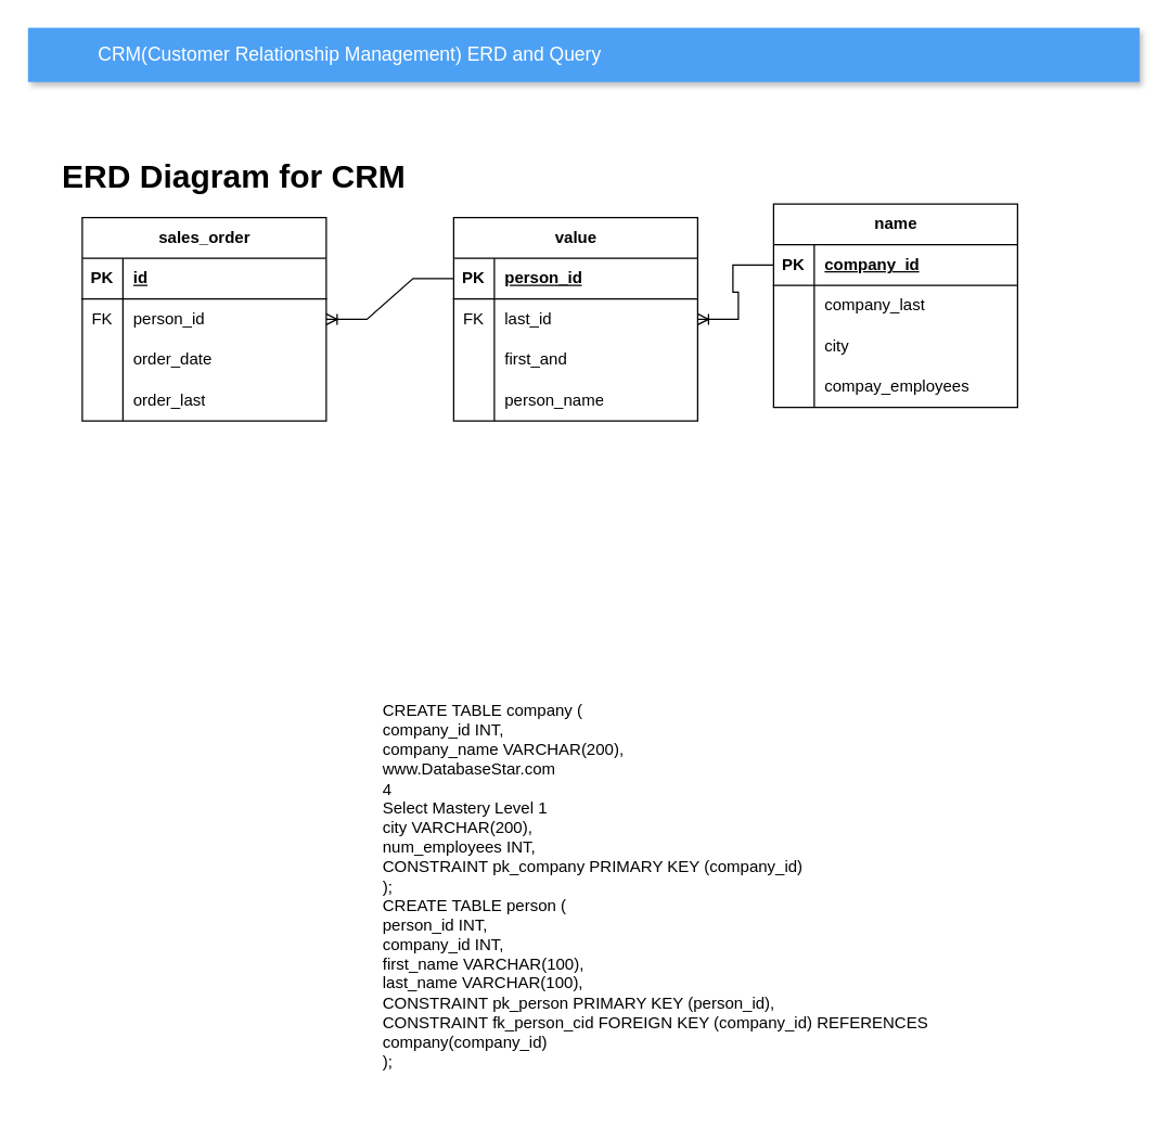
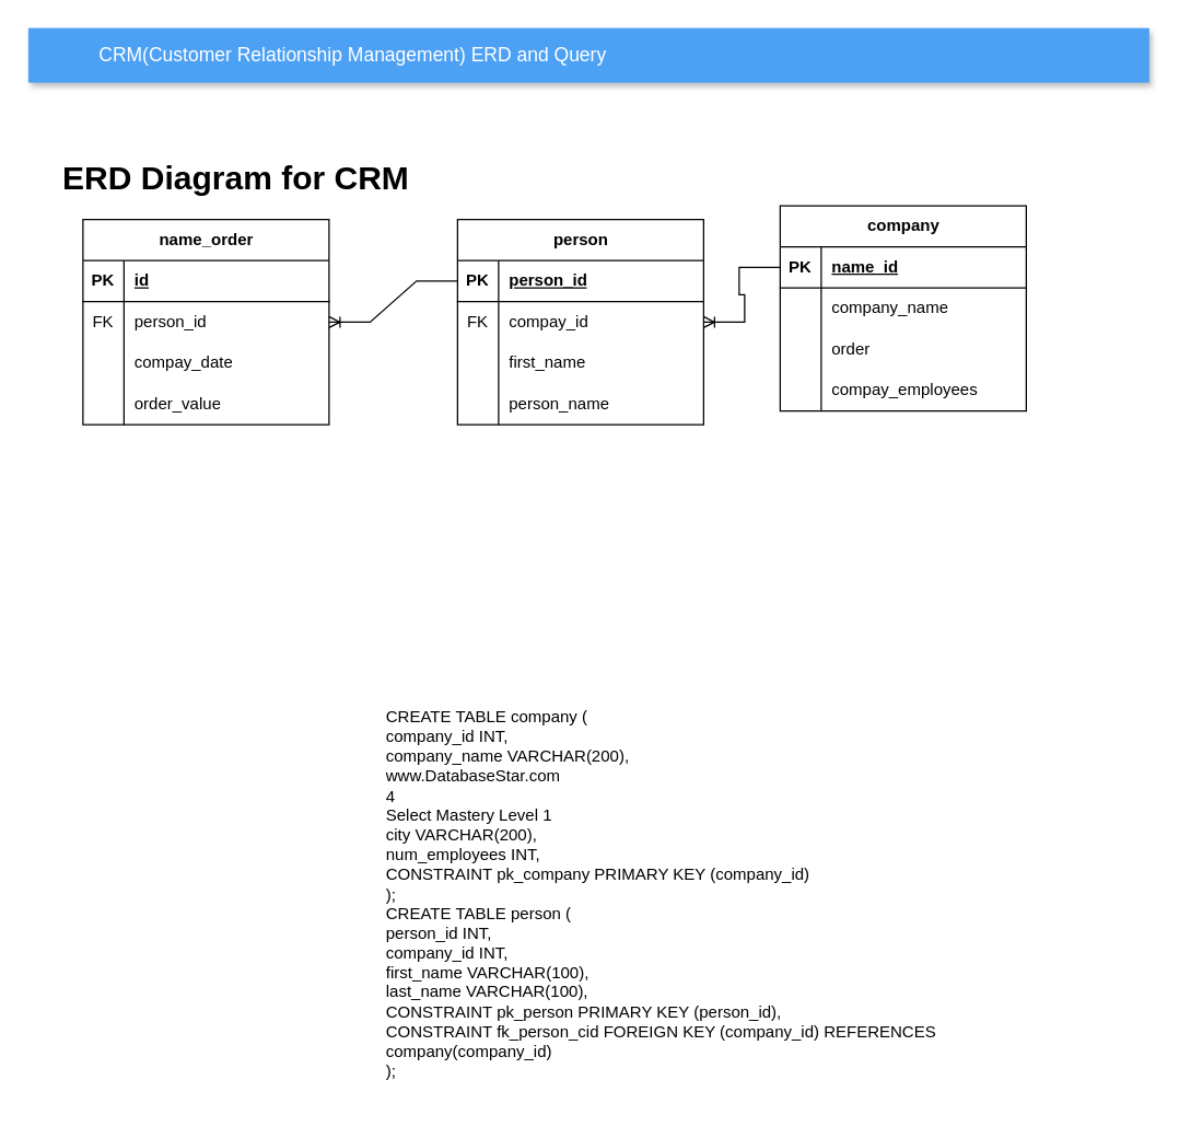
- <mxCell id="29" value="name" style="shape=table;startSize=30;container=1;collapsible=1;childLayout=tableLayout;fixedRows=1;rowLines=0;fontStyle=1;align=center;resizeLast=1;html=1;" vertex="1" parent="1"><mxGeometry x="570" y="150" width="180" height="150" as="geometry" /></mxCell>
+ <mxCell id="29" value="company" style="shape=table;startSize=30;container=1;collapsible=1;childLayout=tableLayout;fixedRows=1;rowLines=0;fontStyle=1;align=center;resizeLast=1;html=1;" vertex="1" parent="1"><mxGeometry x="570" y="150" width="180" height="150" as="geometry" /></mxCell>
- <mxCell id="2" value="sales_order" style="shape=table;startSize=30;container=1;collapsible=1;childLayout=tableLayout;fixedRows=1;rowLines=0;fontStyle=1;align=center;resizeLast=1;html=1;" vertex="1" parent="1"><mxGeometry x="60" y="160" width="180" height="150" as="geometry" /></mxCell>
+ <mxCell id="2" value="name_order" style="shape=table;startSize=30;container=1;collapsible=1;childLayout=tableLayout;fixedRows=1;rowLines=0;fontStyle=1;align=center;resizeLast=1;html=1;" vertex="1" parent="1"><mxGeometry x="60" y="160" width="180" height="150" as="geometry" /></mxCell>
- <mxCell id="16" value="value" style="shape=table;startSize=30;container=1;collapsible=1;childLayout=tableLayout;fixedRows=1;rowLines=0;fontStyle=1;align=center;resizeLast=1;html=1;" vertex="1" parent="1"><mxGeometry x="334" y="160" width="180" height="150" as="geometry" /></mxCell>
+ <mxCell id="16" value="person" style="shape=table;startSize=30;container=1;collapsible=1;childLayout=tableLayout;fixedRows=1;rowLines=0;fontStyle=1;align=center;resizeLast=1;html=1;" vertex="1" parent="1"><mxGeometry x="334" y="160" width="180" height="150" as="geometry" /></mxCell>
- <mxCell id="32" value="company_id" style="shape=partialRectangle;connectable=0;fillColor=none;top=0;left=0;bottom=0;right=0;align=left;spacingLeft=6;fontStyle=5;overflow=hidden;whiteSpace=wrap;html=1;" vertex="1" parent="30"><mxGeometry x="30" width="150" height="30" as="geometry"><mxRectangle width="150" height="30" as="alternateBounds" /></mxGeometry></mxCell>
+ <mxCell id="32" value="name_id" style="shape=partialRectangle;connectable=0;fillColor=none;top=0;left=0;bottom=0;right=0;align=left;spacingLeft=6;fontStyle=5;overflow=hidden;whiteSpace=wrap;html=1;" vertex="1" parent="30"><mxGeometry x="30" width="150" height="30" as="geometry"><mxRectangle width="150" height="30" as="alternateBounds" /></mxGeometry></mxCell>
- <mxCell id="35" value="company_last" style="shape=partialRectangle;connectable=0;fillColor=none;top=0;left=0;bottom=0;right=0;align=left;spacingLeft=6;overflow=hidden;whiteSpace=wrap;html=1;" vertex="1" parent="33"><mxGeometry x="30" width="150" height="30" as="geometry"><mxRectangle width="150" height="30" as="alternateBounds" /></mxGeometry></mxCell>
+ <mxCell id="35" value="company_name" style="shape=partialRectangle;connectable=0;fillColor=none;top=0;left=0;bottom=0;right=0;align=left;spacingLeft=6;overflow=hidden;whiteSpace=wrap;html=1;" vertex="1" parent="33"><mxGeometry x="30" width="150" height="30" as="geometry"><mxRectangle width="150" height="30" as="alternateBounds" /></mxGeometry></mxCell>
- <mxCell id="22" value="last_id" style="shape=partialRectangle;connectable=0;fillColor=none;top=0;left=0;bottom=0;right=0;align=left;spacingLeft=6;overflow=hidden;whiteSpace=wrap;html=1;" vertex="1" parent="20"><mxGeometry x="30" width="150" height="30" as="geometry"><mxRectangle width="150" height="30" as="alternateBounds" /></mxGeometry></mxCell>
+ <mxCell id="22" value="compay_id" style="shape=partialRectangle;connectable=0;fillColor=none;top=0;left=0;bottom=0;right=0;align=left;spacingLeft=6;overflow=hidden;whiteSpace=wrap;html=1;" vertex="1" parent="20"><mxGeometry x="30" width="150" height="30" as="geometry"><mxRectangle width="150" height="30" as="alternateBounds" /></mxGeometry></mxCell>
- <mxCell id="38" value="city" style="shape=partialRectangle;connectable=0;fillColor=none;top=0;left=0;bottom=0;right=0;align=left;spacingLeft=6;overflow=hidden;whiteSpace=wrap;html=1;" vertex="1" parent="36"><mxGeometry x="30" width="150" height="30" as="geometry"><mxRectangle width="150" height="30" as="alternateBounds" /></mxGeometry></mxCell>
+ <mxCell id="38" value="order" style="shape=partialRectangle;connectable=0;fillColor=none;top=0;left=0;bottom=0;right=0;align=left;spacingLeft=6;overflow=hidden;whiteSpace=wrap;html=1;" vertex="1" parent="36"><mxGeometry x="30" width="150" height="30" as="geometry"><mxRectangle width="150" height="30" as="alternateBounds" /></mxGeometry></mxCell>
- <mxCell id="11" value="order_date" style="shape=partialRectangle;connectable=0;fillColor=none;top=0;left=0;bottom=0;right=0;align=left;spacingLeft=6;overflow=hidden;whiteSpace=wrap;html=1;" vertex="1" parent="9"><mxGeometry x="30" width="150" height="30" as="geometry"><mxRectangle width="150" height="30" as="alternateBounds" /></mxGeometry></mxCell>
+ <mxCell id="11" value="compay_date" style="shape=partialRectangle;connectable=0;fillColor=none;top=0;left=0;bottom=0;right=0;align=left;spacingLeft=6;overflow=hidden;whiteSpace=wrap;html=1;" vertex="1" parent="9"><mxGeometry x="30" width="150" height="30" as="geometry"><mxRectangle width="150" height="30" as="alternateBounds" /></mxGeometry></mxCell>
- <mxCell id="25" value="first_and" style="shape=partialRectangle;connectable=0;fillColor=none;top=0;left=0;bottom=0;right=0;align=left;spacingLeft=6;overflow=hidden;whiteSpace=wrap;html=1;" vertex="1" parent="23"><mxGeometry x="30" width="150" height="30" as="geometry"><mxRectangle width="150" height="30" as="alternateBounds" /></mxGeometry></mxCell>
+ <mxCell id="25" value="first_name" style="shape=partialRectangle;connectable=0;fillColor=none;top=0;left=0;bottom=0;right=0;align=left;spacingLeft=6;overflow=hidden;whiteSpace=wrap;html=1;" vertex="1" parent="23"><mxGeometry x="30" width="150" height="30" as="geometry"><mxRectangle width="150" height="30" as="alternateBounds" /></mxGeometry></mxCell>
- <mxCell id="14" value="order_last" style="shape=partialRectangle;connectable=0;fillColor=none;top=0;left=0;bottom=0;right=0;align=left;spacingLeft=6;overflow=hidden;whiteSpace=wrap;html=1;" vertex="1" parent="12"><mxGeometry x="30" width="150" height="30" as="geometry"><mxRectangle width="150" height="30" as="alternateBounds" /></mxGeometry></mxCell>
+ <mxCell id="14" value="order_value" style="shape=partialRectangle;connectable=0;fillColor=none;top=0;left=0;bottom=0;right=0;align=left;spacingLeft=6;overflow=hidden;whiteSpace=wrap;html=1;" vertex="1" parent="12"><mxGeometry x="30" width="150" height="30" as="geometry"><mxRectangle width="150" height="30" as="alternateBounds" /></mxGeometry></mxCell>
